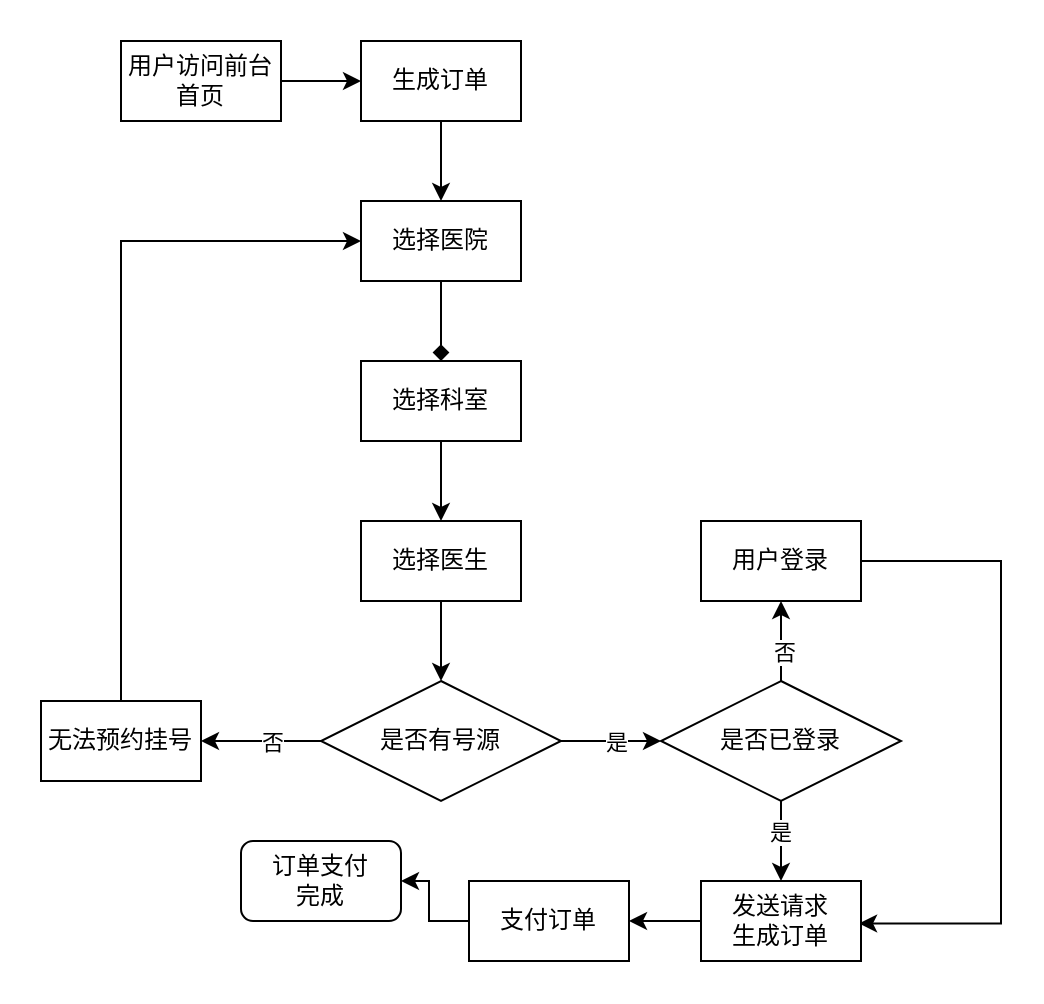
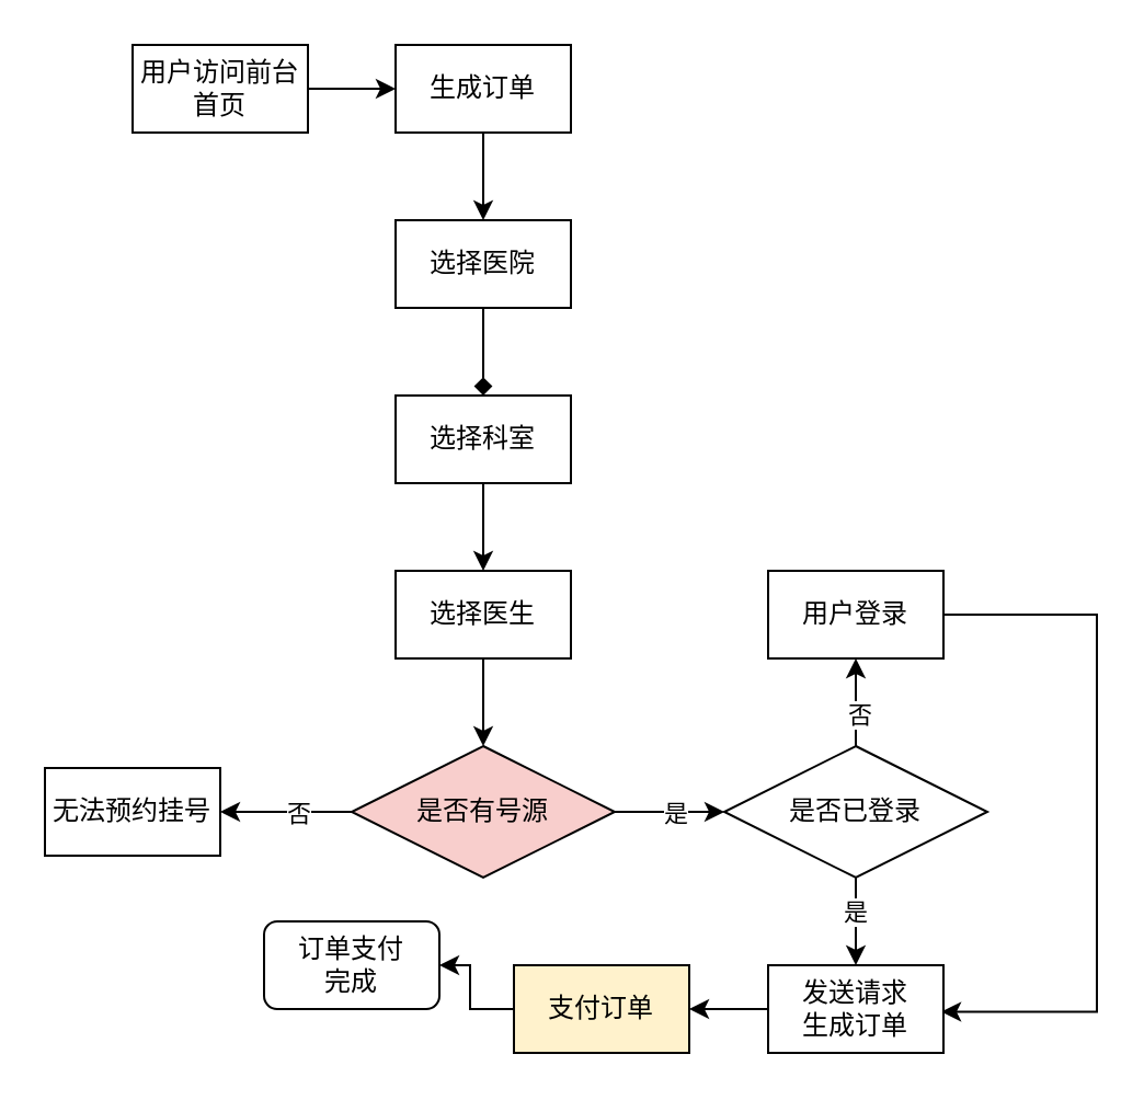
- <mxCell id="17" style="edgeStyle=orthogonalEdgeStyle;rounded=0;orthogonalLoop=1;jettySize=auto;html=1;entryX=0;entryY=0.5;entryDx=0;entryDy=0;" edge="1" parent="1" source="18" target="7"><mxGeometry relative="1" as="geometry"><mxPoint x="60" y="120" as="targetPoint" /><Array as="points"><mxPoint x="60" y="120" /></Array></mxGeometry></mxCell>
- <mxCell id="16" value="是否有号源" style="rhombus;whiteSpace=wrap;html=1;" vertex="1" parent="1"><mxGeometry x="160" y="340" width="120" height="60" as="geometry" /></mxCell>
+ <mxCell id="16" value="是否有号源" style="rhombus;whiteSpace=wrap;html=1;fillColor=#f8cecc;" vertex="1" parent="1"><mxGeometry x="160" y="340" width="120" height="60" as="geometry" /></mxCell>
- <mxCell id="29" value="支付订单" style="rounded=0;whiteSpace=wrap;html=1;" vertex="1" parent="1"><mxGeometry x="234" y="440" width="80" height="40" as="geometry" /></mxCell>
+ <mxCell id="29" value="支付订单" style="rounded=0;whiteSpace=wrap;html=1;fillColor=#fff2cc;" vertex="1" parent="1"><mxGeometry x="234" y="440" width="80" height="40" as="geometry" /></mxCell>
